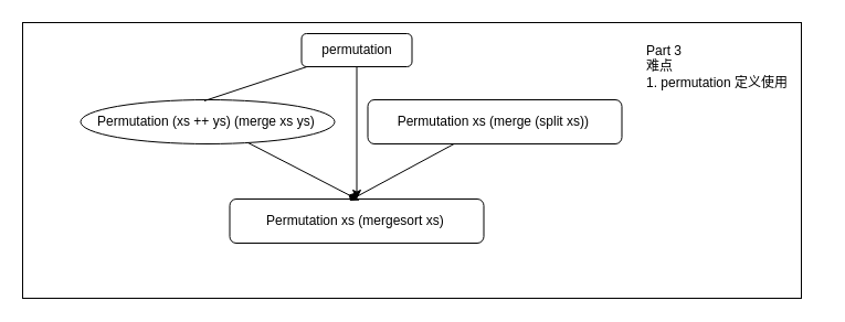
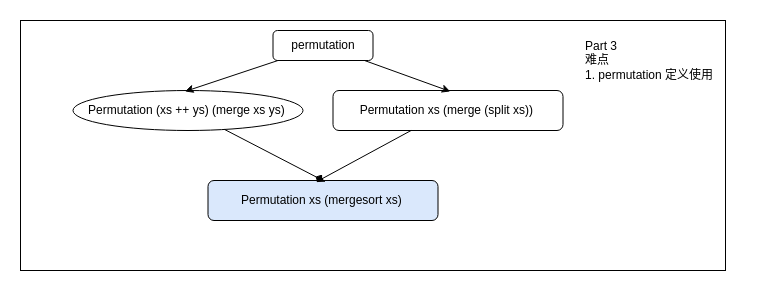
- <mxCell id="6" style="edgeStyle=none;rounded=0;orthogonalLoop=1;jettySize=auto;html=1;entryX=0.487;entryY=0.024;entryDx=0;entryDy=0;entryPerimeter=0;endArrow=none;" parent="2" source="4" target="5" edge="1"><mxGeometry relative="1" as="geometry" /></mxCell>
+ <mxCell id="6" style="edgeStyle=none;rounded=0;orthogonalLoop=1;jettySize=auto;html=1;entryX=0.487;entryY=0.024;entryDx=0;entryDy=0;entryPerimeter=0;" parent="2" source="4" target="5" edge="1"><mxGeometry relative="1" as="geometry" /></mxCell>
- <mxCell id="8" style="edgeStyle=none;rounded=0;orthogonalLoop=1;jettySize=auto;html=1;" parent="2" source="4" target="9" edge="1"><mxGeometry relative="1" as="geometry" /></mxCell>
+ <mxCell id="8" style="edgeStyle=none;rounded=0;orthogonalLoop=1;jettySize=auto;html=1;entryX=0.51;entryY=0.024;entryDx=0;entryDy=0;entryPerimeter=0;" parent="2" source="4" target="7" edge="1"><mxGeometry relative="1" as="geometry" /></mxCell>
- <mxCell id="9" value="Permutation xs (mergesort xs)&amp;nbsp;" style="rounded=1;whiteSpace=wrap;html=1;" parent="2" vertex="1"><mxGeometry x="187.5" y="160" width="230" height="40" as="geometry" /></mxCell>
+ <mxCell id="9" value="Permutation xs (mergesort xs)&amp;nbsp;" style="rounded=1;whiteSpace=wrap;html=1;fillColor=#dae8fc;" parent="2" vertex="1"><mxGeometry x="187.5" y="160" width="230" height="40" as="geometry" /></mxCell>
